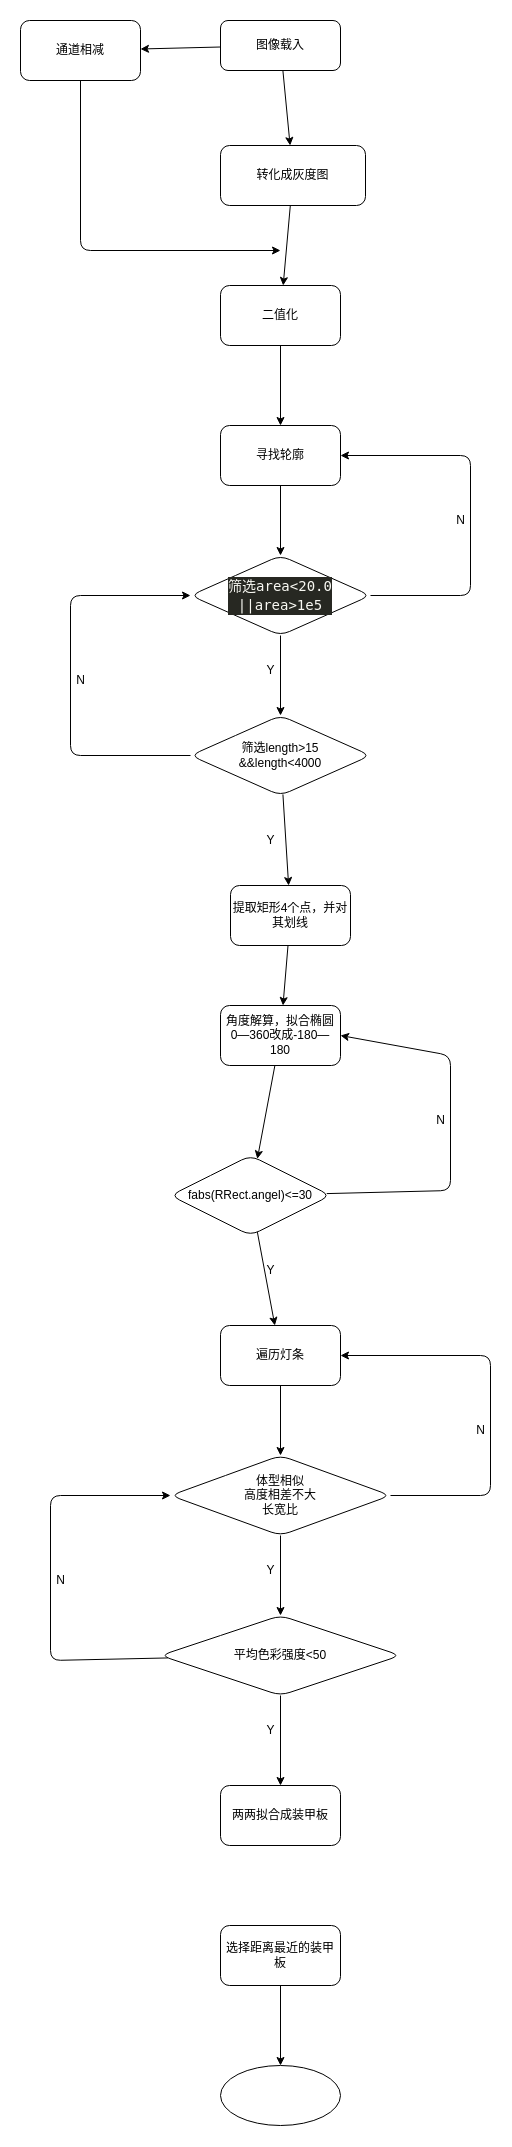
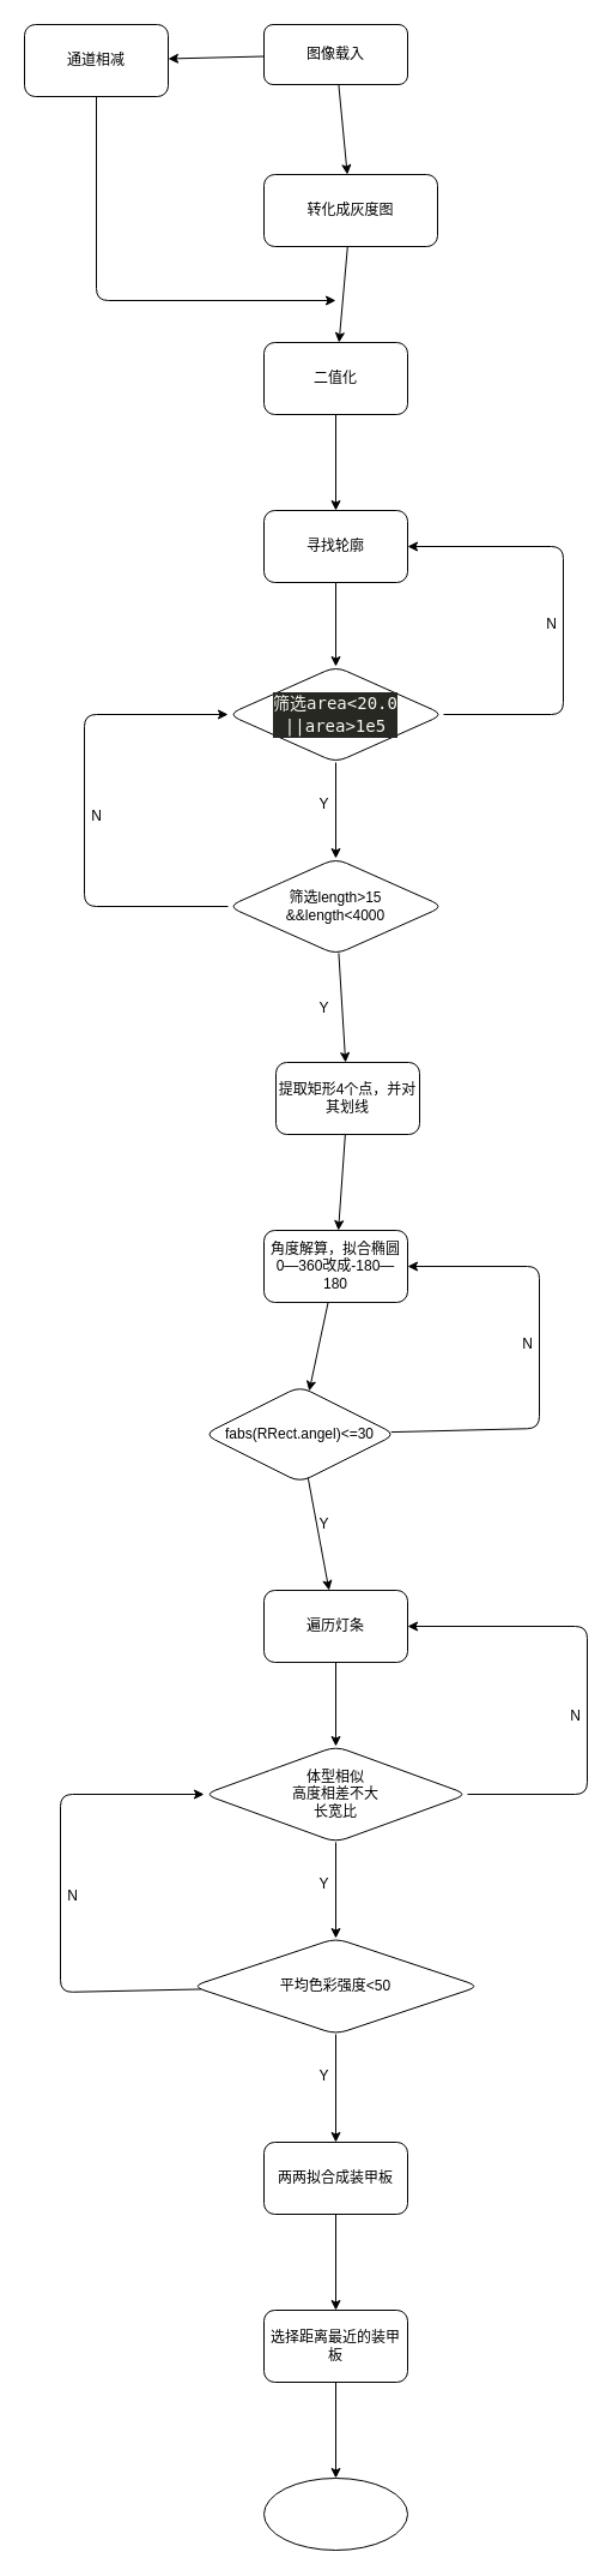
- <mxCell id="26" value="角度解算，拟合椭圆&lt;br&gt;0—360改成-180—180" style="whiteSpace=wrap;html=1;rounded=1;" vertex="1" parent="1"><mxGeometry x="220" y="1005" width="120" height="60" as="geometry" /></mxCell>
+ <mxCell id="26" value="角度解算，拟合椭圆&lt;br&gt;0—360改成-180—180" style="whiteSpace=wrap;html=1;rounded=1;" vertex="1" parent="1"><mxGeometry x="220" y="1025" width="120" height="60" as="geometry" /></mxCell>
+ <mxCell id="43" value="" style="edgeStyle=none;html=1;" edge="1" parent="1" source="44" target="47"><mxGeometry relative="1" as="geometry" /></mxCell>
